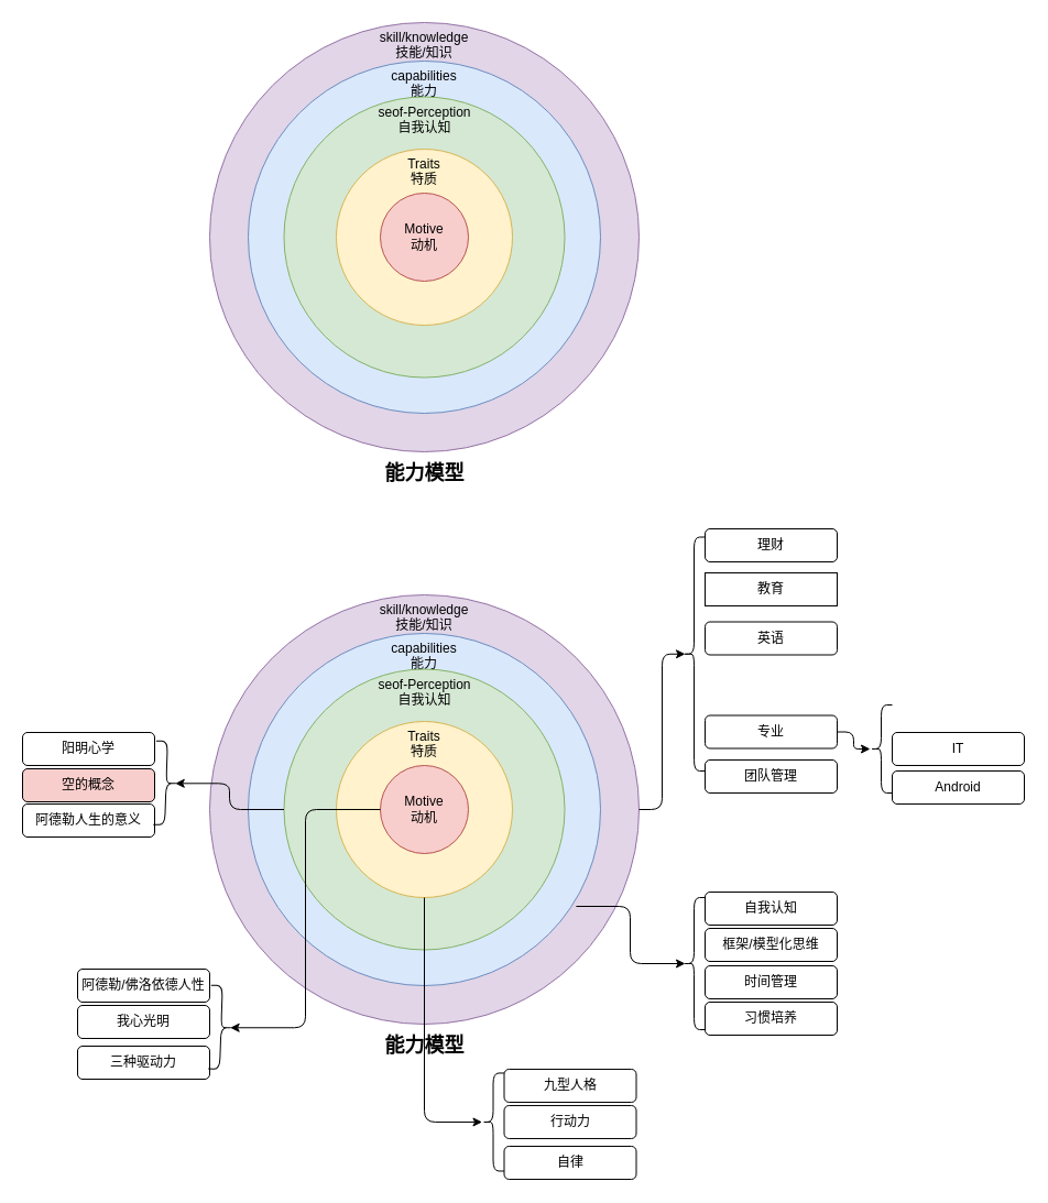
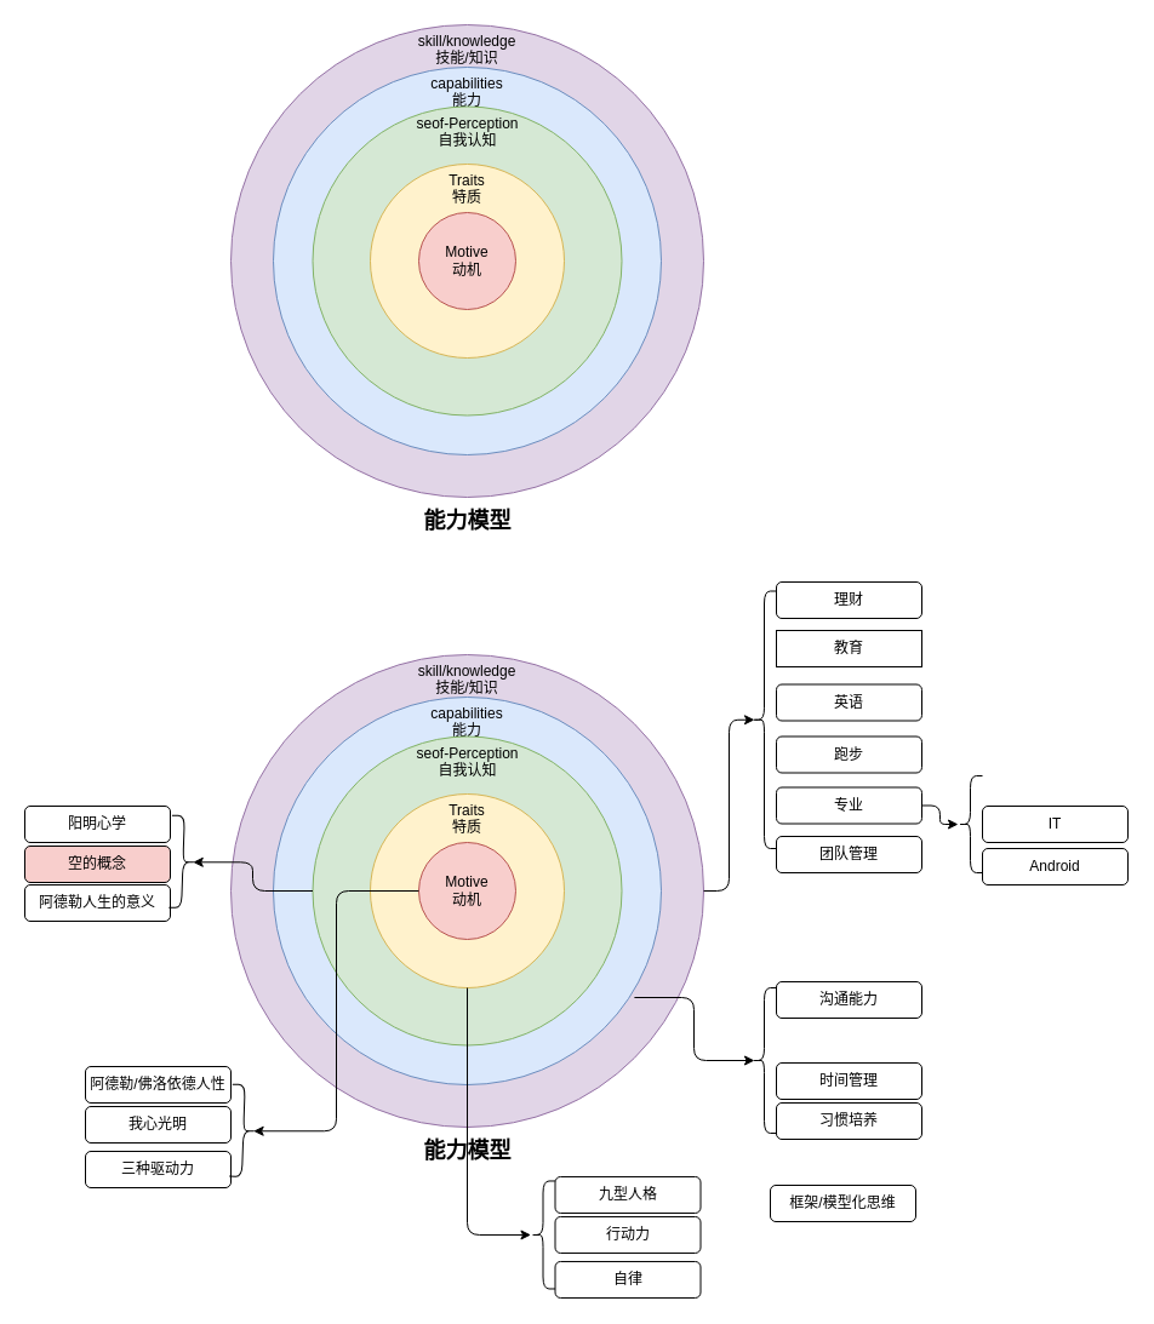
+ <mxCell id="16" value="跑步" style="whiteSpace=wrap;html=1;rounded=1;" vertex="1" parent="1"><mxGeometry x="640" y="607.5" width="120" height="30" as="geometry" /></mxCell>
- <mxCell id="22" value="自我认知" style="whiteSpace=wrap;html=1;rounded=1;" vertex="1" parent="1"><mxGeometry x="640" y="810" width="120" height="30" as="geometry" /></mxCell>
+ <mxCell id="22" value="沟通能力" style="whiteSpace=wrap;html=1;rounded=1;" vertex="1" parent="1"><mxGeometry x="640" y="810" width="120" height="30" as="geometry" /></mxCell>
- <mxCell id="24" value="框架/模型化思维" style="whiteSpace=wrap;html=1;rounded=1;" vertex="1" parent="1"><mxGeometry x="640" y="843" width="120" height="30" as="geometry" /></mxCell>
+ <mxCell id="24" value="框架/模型化思维" style="whiteSpace=wrap;html=1;rounded=1;" vertex="1" parent="1"><mxGeometry x="635" y="978" width="120" height="30" as="geometry" /></mxCell>
